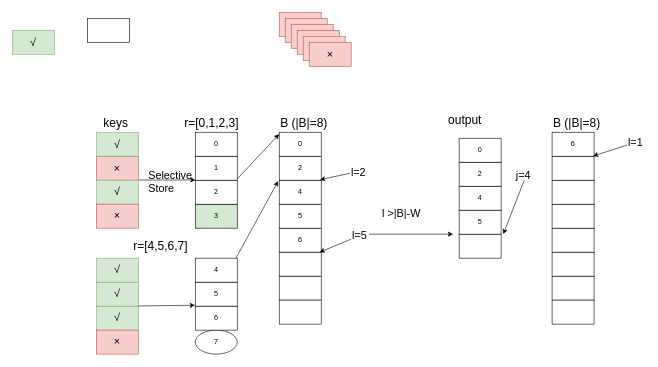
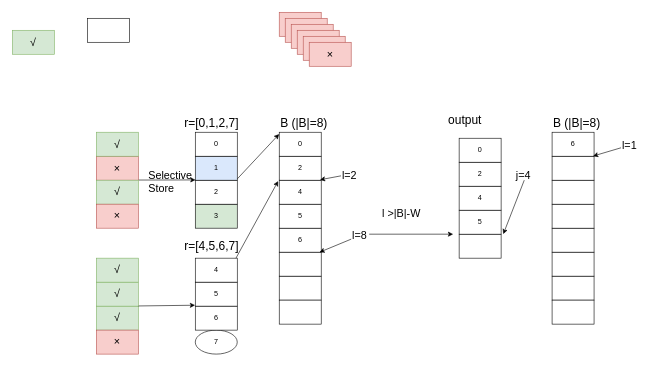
- <mxCell id="19" value="&lt;font style=&quot;font-size: 20px&quot;&gt;keys&lt;/font&gt;" style="text;html=1;resizable=0;points=[];autosize=1;align=left;verticalAlign=top;spacingTop=-4;" vertex="1" parent="1"><mxGeometry x="170" y="190" width="60" height="20" as="geometry" /></mxCell>
- <mxCell id="26" value="&lt;font style=&quot;font-size: 20px&quot;&gt;r=[0,1,2,3]&lt;/font&gt;" style="text;html=1;resizable=0;points=[];autosize=1;align=left;verticalAlign=top;spacingTop=-4;" vertex="1" parent="1"><mxGeometry x="305" y="190" width="110" height="20" as="geometry" /></mxCell>
+ <mxCell id="26" value="&lt;font style=&quot;font-size: 20px&quot;&gt;r=[0,1,2,7]&lt;/font&gt;" style="text;html=1;resizable=0;points=[];autosize=1;align=left;verticalAlign=top;spacingTop=-4;" vertex="1" parent="1"><mxGeometry x="305" y="190" width="110" height="20" as="geometry" /></mxCell>
- <mxCell id="67" value="&lt;font style=&quot;font-size: 18px&quot;&gt;l=1&lt;/font&gt;" style="text;html=1;resizable=0;points=[];autosize=1;align=left;verticalAlign=top;spacingTop=-4;" vertex="1" parent="1"><mxGeometry x="1045" y="225" width="40" height="20" as="geometry" /></mxCell>
+ <mxCell id="67" value="&lt;font style=&quot;font-size: 18px&quot;&gt;l=1&lt;/font&gt;" style="text;html=1;resizable=0;points=[];autosize=1;align=left;verticalAlign=top;spacingTop=-4;" vertex="1" parent="1"><mxGeometry x="1035" y="230" width="40" height="20" as="geometry" /></mxCell>
- <mxCell id="24" value="1" style="rounded=0;whiteSpace=wrap;html=1;" vertex="1" parent="1"><mxGeometry x="325" y="260" width="70" height="40" as="geometry" /></mxCell>
+ <mxCell id="24" value="1" style="rounded=0;whiteSpace=wrap;html=1;fillColor=#dae8fc;" vertex="1" parent="1"><mxGeometry x="325" y="260" width="70" height="40" as="geometry" /></mxCell>
- <mxCell id="43" value="&lt;font style=&quot;font-size: 18px&quot;&gt;l=2&lt;/font&gt;" style="text;html=1;resizable=0;points=[];autosize=1;align=left;verticalAlign=top;spacingTop=-4;" vertex="1" parent="1"><mxGeometry x="583" y="274" width="40" height="20" as="geometry" /></mxCell>
+ <mxCell id="43" value="&lt;font style=&quot;font-size: 18px&quot;&gt;l=2&lt;/font&gt;" style="text;html=1;resizable=0;points=[];autosize=1;align=left;verticalAlign=top;spacingTop=-4;" vertex="1" parent="1"><mxGeometry x="568" y="279" width="40" height="20" as="geometry" /></mxCell>
- <mxCell id="45" value="&lt;font style=&quot;font-size: 18px&quot;&gt;l=5&lt;/font&gt;" style="text;html=1;resizable=0;points=[];autosize=1;align=left;verticalAlign=top;spacingTop=-4;" vertex="1" parent="1"><mxGeometry x="585" y="380" width="40" height="20" as="geometry" /></mxCell>
+ <mxCell id="45" value="&lt;font style=&quot;font-size: 18px&quot;&gt;l=8&lt;/font&gt;" style="text;html=1;resizable=0;points=[];autosize=1;align=left;verticalAlign=top;spacingTop=-4;" vertex="1" parent="1"><mxGeometry x="585" y="380" width="40" height="20" as="geometry" /></mxCell>
- <mxCell id="40" value="&lt;font style=&quot;font-size: 20px&quot;&gt;r=[4,5,6,7]&lt;/font&gt;" style="text;html=1;resizable=0;points=[];autosize=1;align=left;verticalAlign=top;spacingTop=-4;" vertex="1" parent="1"><mxGeometry x="220" y="395" width="110" height="20" as="geometry" /></mxCell>
+ <mxCell id="40" value="&lt;font style=&quot;font-size: 20px&quot;&gt;r=[4,5,6,7]&lt;/font&gt;" style="text;html=1;resizable=0;points=[];autosize=1;align=left;verticalAlign=top;spacingTop=-4;" vertex="1" parent="1"><mxGeometry x="305" y="395" width="110" height="20" as="geometry" /></mxCell>
